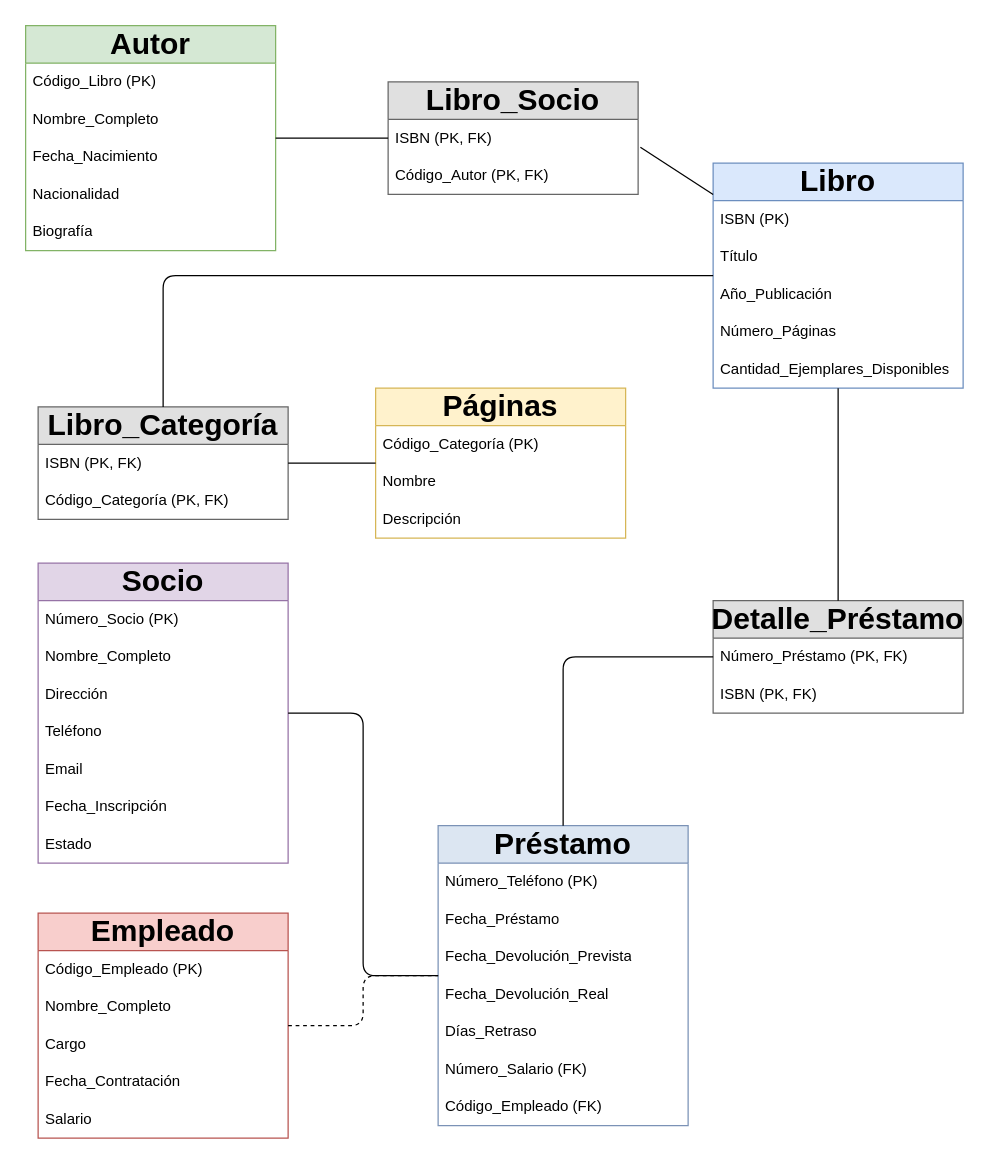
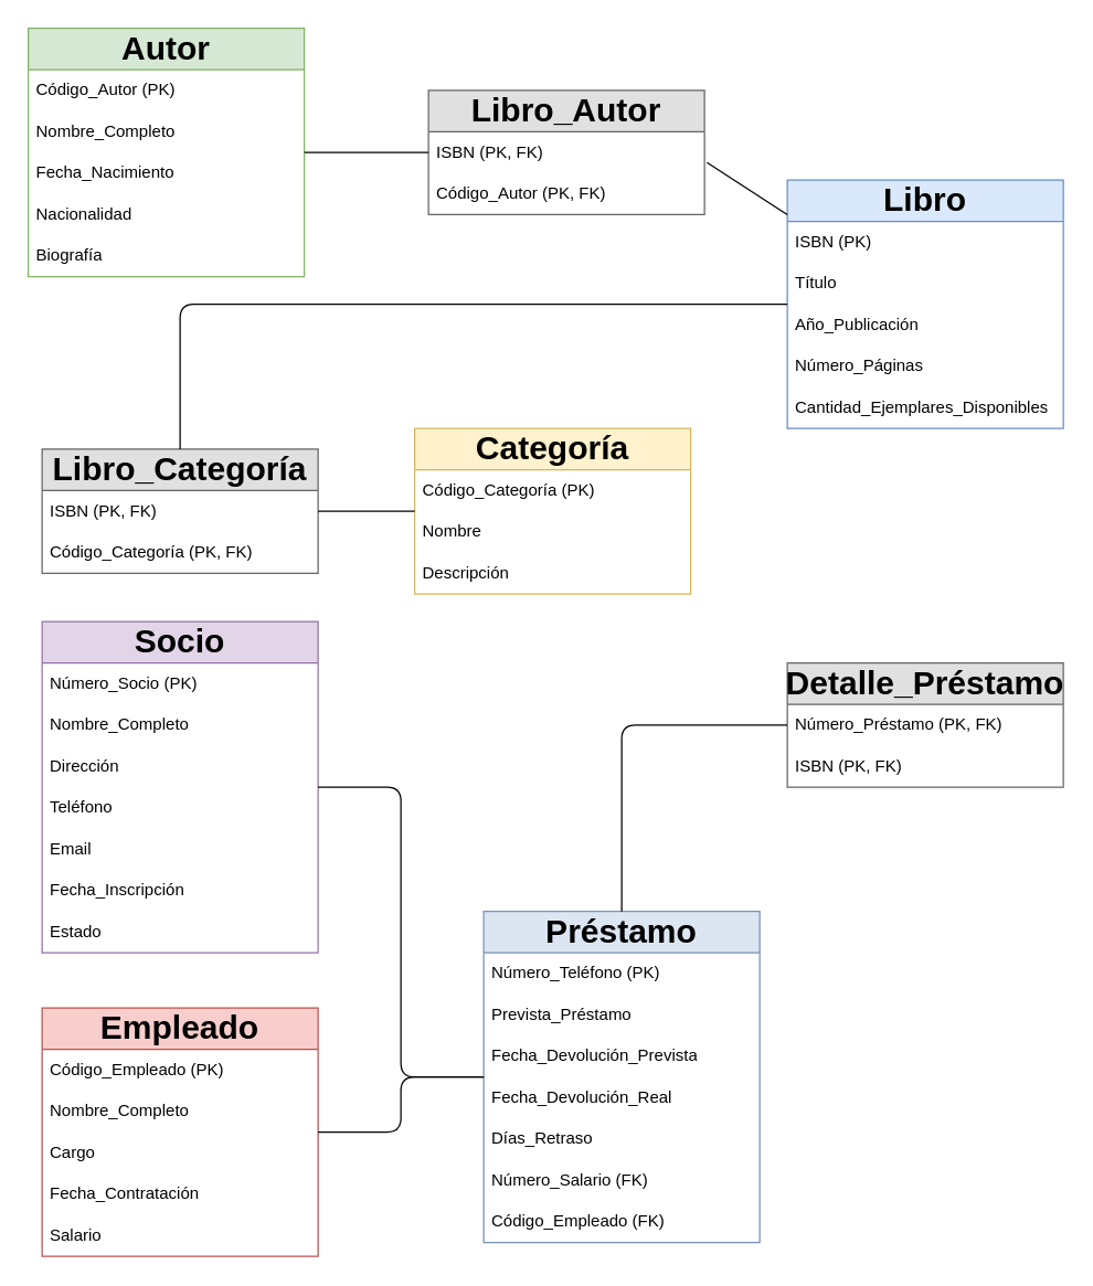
- <mxCell id="9" value="Código_Libro (PK)" style="text;strokeColor=none;fillColor=none;align=left;verticalAlign=middle;spacingLeft=4;spacingRight=4;overflow=hidden;points=[[0,0.5],[1,0.5]];portConstraint=eastwest;rotatable=0;whiteSpace=wrap;html=1;" parent="8" vertex="1"><mxGeometry y="30" width="200" height="30" as="geometry" /></mxCell>
+ <mxCell id="9" value="Código_Autor (PK)" style="text;strokeColor=none;fillColor=none;align=left;verticalAlign=middle;spacingLeft=4;spacingRight=4;overflow=hidden;points=[[0,0.5],[1,0.5]];portConstraint=eastwest;rotatable=0;whiteSpace=wrap;html=1;" parent="8" vertex="1"><mxGeometry y="30" width="200" height="30" as="geometry" /></mxCell>
- <mxCell id="40" value="&lt;h1&gt;Libro_Socio&lt;/h1&gt;" style="swimlane;fontStyle=0;childLayout=stackLayout;horizontal=1;startSize=30;horizontalStack=0;resizeParent=1;resizeParentMax=0;resizeLast=0;collapsible=1;marginBottom=0;whiteSpace=wrap;html=1;align=center;fillColor=#e0e0e0;strokeColor=#666666;" parent="1" vertex="1"><mxGeometry x="310" y="65" width="200" height="90" as="geometry" /></mxCell>
+ <mxCell id="40" value="&lt;h1&gt;Libro_Autor&lt;/h1&gt;" style="swimlane;fontStyle=0;childLayout=stackLayout;horizontal=1;startSize=30;horizontalStack=0;resizeParent=1;resizeParentMax=0;resizeLast=0;collapsible=1;marginBottom=0;whiteSpace=wrap;html=1;align=center;fillColor=#e0e0e0;strokeColor=#666666;" parent="1" vertex="1"><mxGeometry x="310" y="65" width="200" height="90" as="geometry" /></mxCell>
- <mxCell id="14" value="&lt;h1&gt;Páginas&lt;/h1&gt;" style="swimlane;fontStyle=0;childLayout=stackLayout;horizontal=1;startSize=30;horizontalStack=0;resizeParent=1;resizeParentMax=0;resizeLast=0;collapsible=1;marginBottom=0;whiteSpace=wrap;html=1;align=center;fillColor=#fff2cc;strokeColor=#d6b656;" parent="1" vertex="1"><mxGeometry x="300" y="310" width="200" height="120" as="geometry" /></mxCell>
+ <mxCell id="14" value="&lt;h1&gt;Categoría&lt;/h1&gt;" style="swimlane;fontStyle=0;childLayout=stackLayout;horizontal=1;startSize=30;horizontalStack=0;resizeParent=1;resizeParentMax=0;resizeLast=0;collapsible=1;marginBottom=0;whiteSpace=wrap;html=1;align=center;fillColor=#fff2cc;strokeColor=#d6b656;" parent="1" vertex="1"><mxGeometry x="300" y="310" width="200" height="120" as="geometry" /></mxCell>
- <mxCell id="56" value="" style="endArrow=none;html=1;endFill=0;edgeStyle=entityRelationEdge;startArrow=none;startFill=0;" parent="1" source="46" target="2" edge="1"><mxGeometry width="100" height="100" relative="1" as="geometry"><mxPoint x="750" y="580" as="sourcePoint" /><mxPoint x="150" y="170" as="targetPoint" /><Array as="points" /></mxGeometry></mxCell>
- <mxCell id="34" value="Fecha_Préstamo" style="text;strokeColor=none;fillColor=none;align=left;verticalAlign=middle;spacingLeft=4;spacingRight=4;overflow=hidden;points=[[0,0.5],[1,0.5]];portConstraint=eastwest;rotatable=0;whiteSpace=wrap;html=1;" parent="32" vertex="1"><mxGeometry y="60" width="200" height="30" as="geometry" /></mxCell>
+ <mxCell id="34" value="Prevista_Préstamo" style="text;strokeColor=none;fillColor=none;align=left;verticalAlign=middle;spacingLeft=4;spacingRight=4;overflow=hidden;points=[[0,0.5],[1,0.5]];portConstraint=eastwest;rotatable=0;whiteSpace=wrap;html=1;" parent="32" vertex="1"><mxGeometry y="60" width="200" height="30" as="geometry" /></mxCell>
- <mxCell id="54" value="" style="endArrow=none;html=1;entryX=0;entryY=0.5;entryDx=0;entryDy=0;edgeStyle=entityRelationEdge;startArrow=none;startFill=0;dashed=1;" parent="1" source="26" target="32" edge="1"><mxGeometry width="100" height="100" relative="1" as="geometry"><mxPoint x="650" y="360" as="sourcePoint" /><mxPoint x="550" y="580" as="targetPoint" /><Array as="points"><mxPoint x="290" y="820" /><mxPoint x="290" y="780" /></Array></mxGeometry></mxCell>
+ <mxCell id="54" value="" style="endArrow=none;html=1;entryX=0;entryY=0.5;entryDx=0;entryDy=0;edgeStyle=entityRelationEdge;startArrow=none;startFill=0;" parent="1" source="26" target="32" edge="1"><mxGeometry width="100" height="100" relative="1" as="geometry"><mxPoint x="650" y="360" as="sourcePoint" /><mxPoint x="550" y="580" as="targetPoint" /><Array as="points"><mxPoint x="290" y="820" /><mxPoint x="290" y="780" /></Array></mxGeometry></mxCell>
